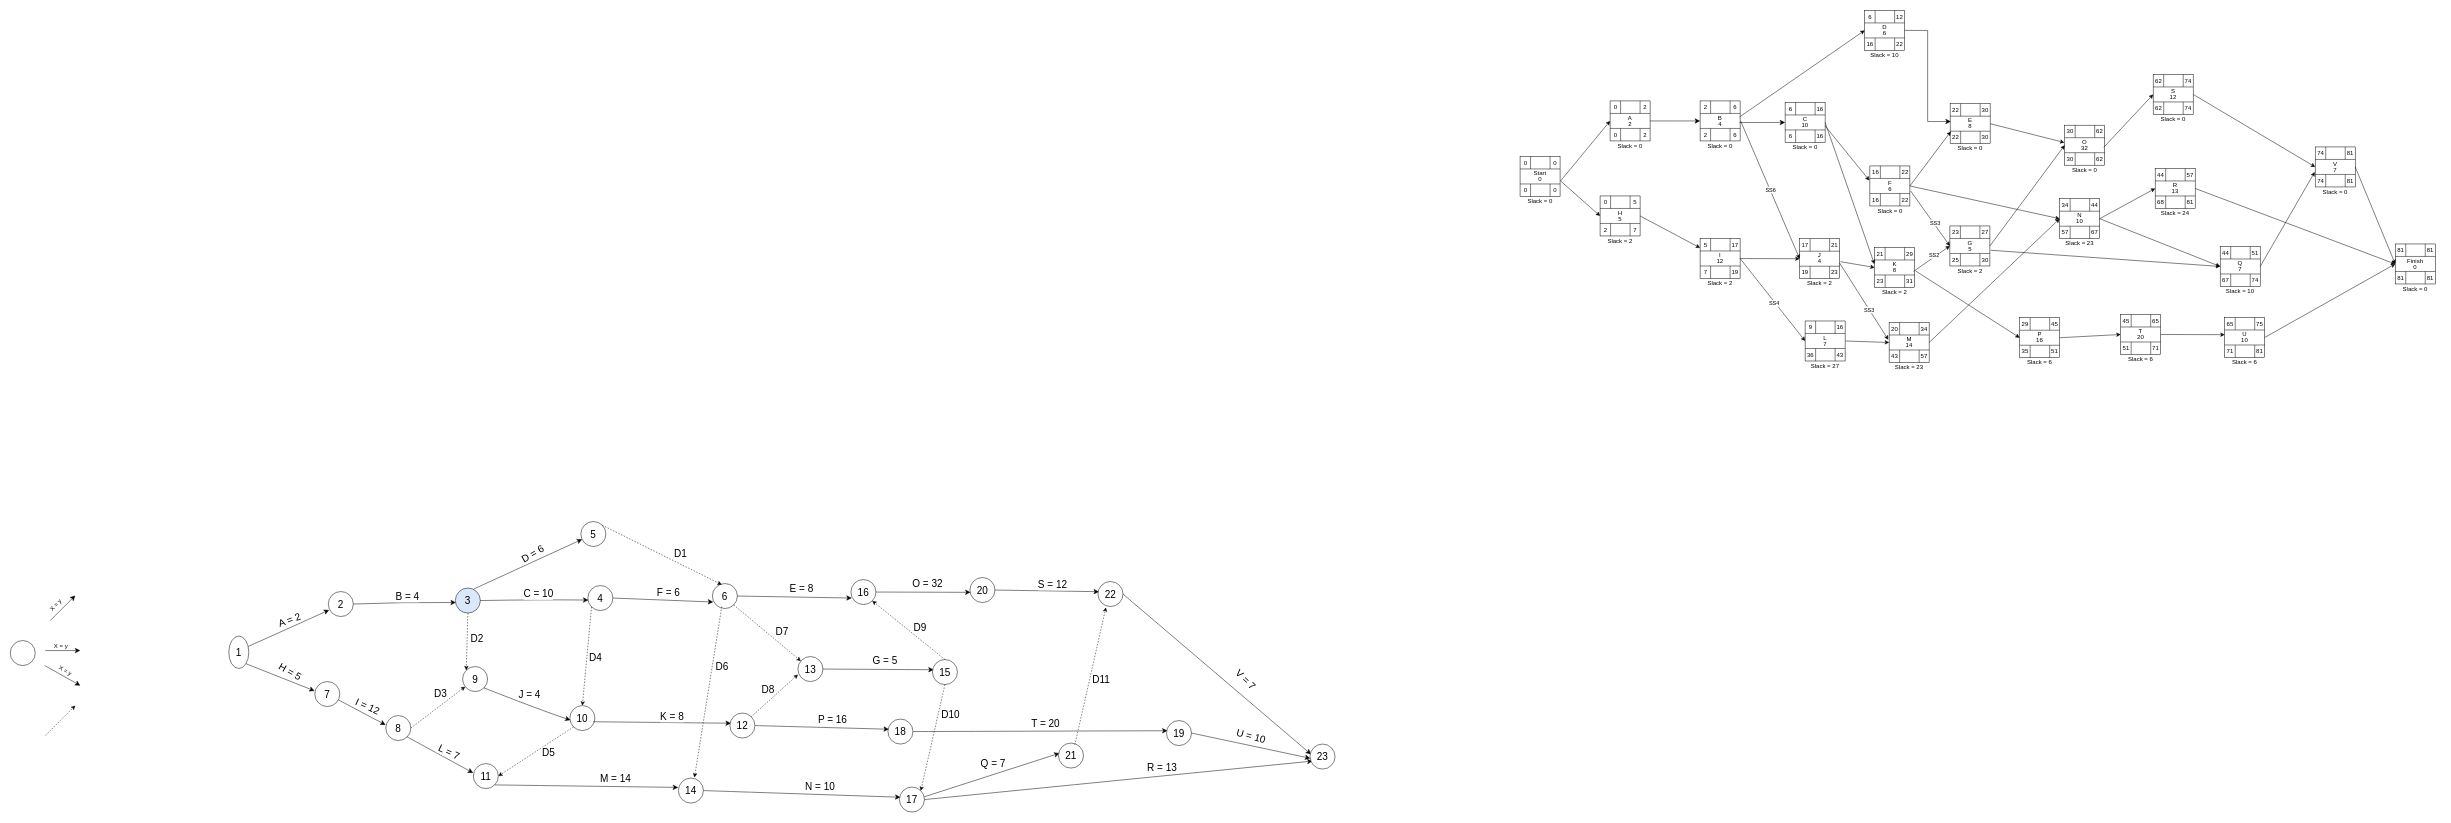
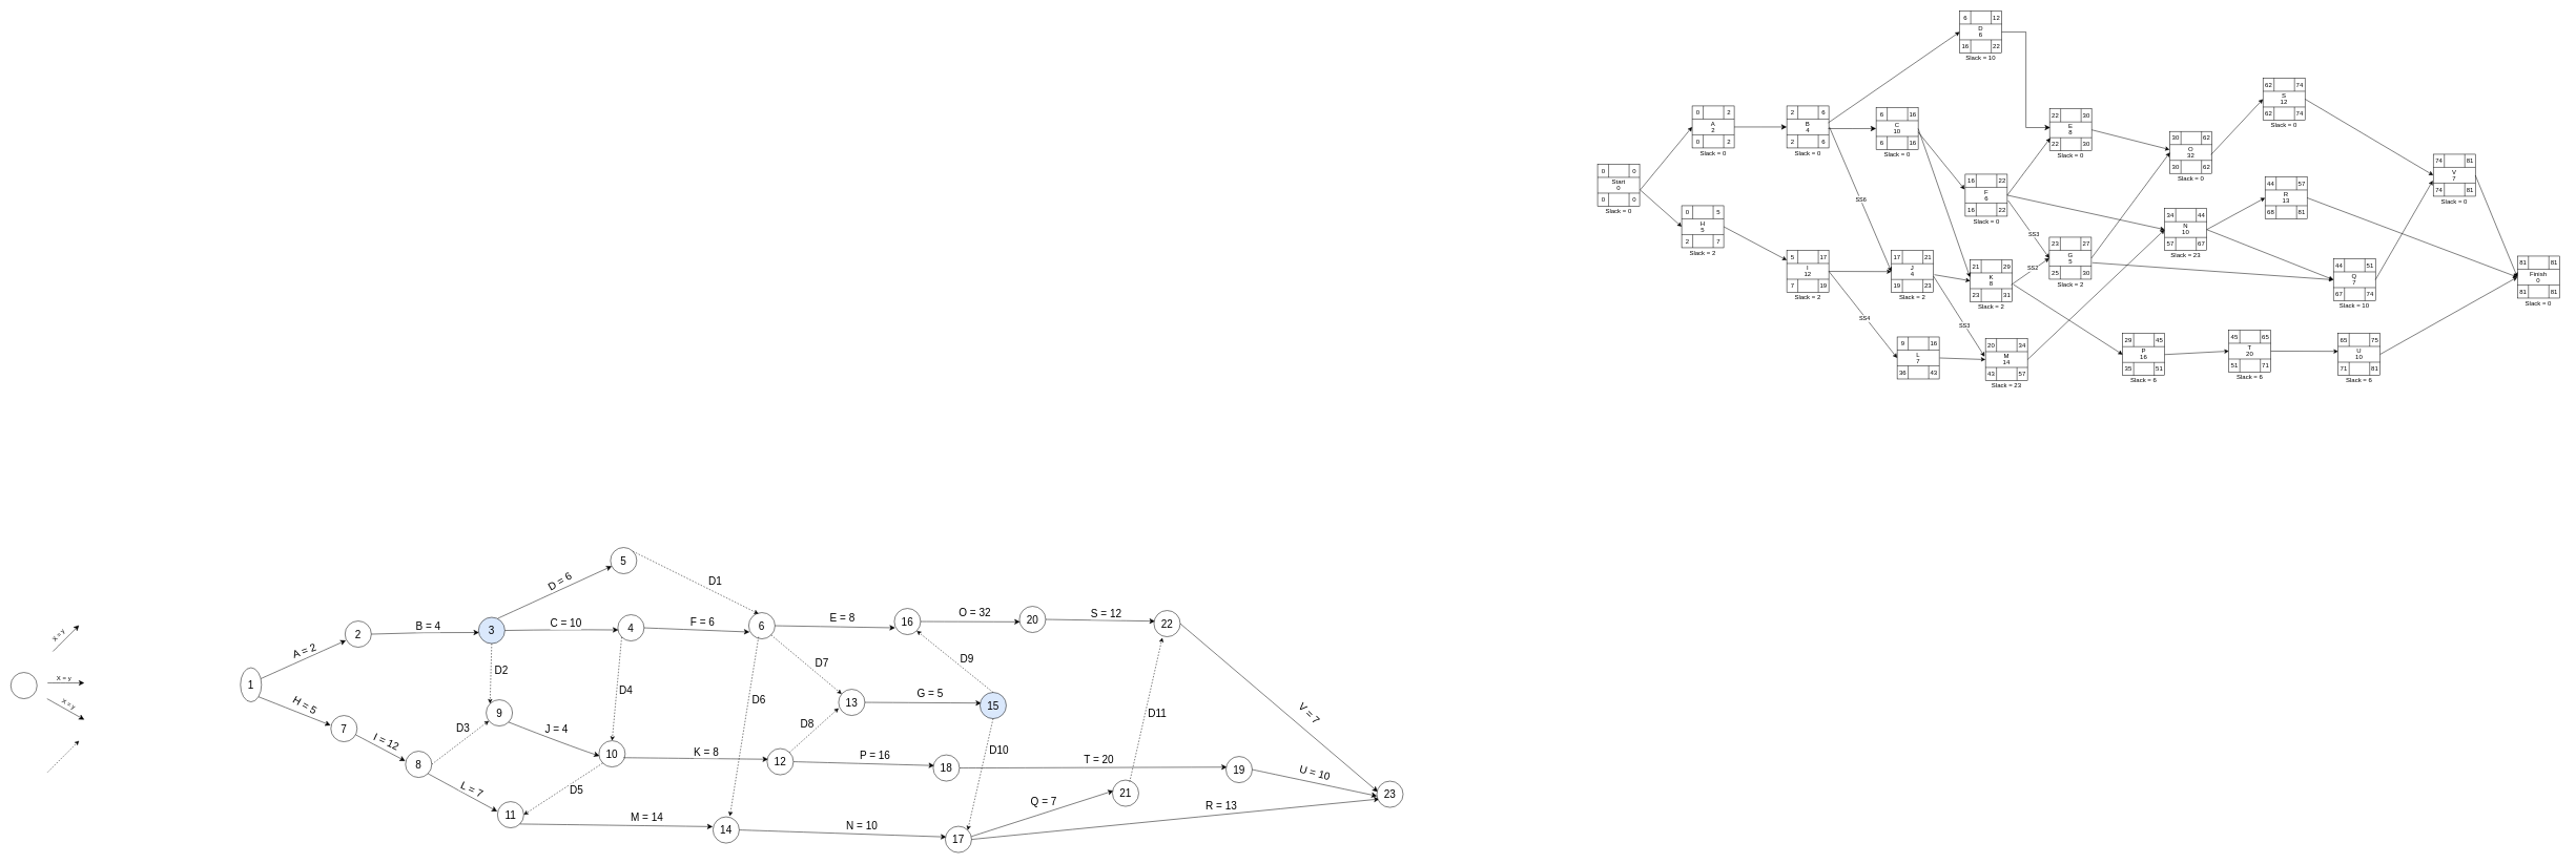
- <mxCell id="377" value="Slack = 24" style="text;html=1;align=center;verticalAlign=middle;whiteSpace=wrap;rounded=0;" parent="1" vertex="1"><mxGeometry x="4309" y="416" width="80" height="19" as="geometry" /></mxCell>
- <mxCell id="297" value="Slack = 27" style="text;html=1;align=center;verticalAlign=middle;whiteSpace=wrap;rounded=0;" parent="1" vertex="1"><mxGeometry x="3609" y="721" width="80" height="19" as="geometry" /></mxCell>
- <mxCell id="70" value="&lt;font style=&quot;font-size: 20px;&quot;&gt;15&lt;/font&gt;" style="ellipse;whiteSpace=wrap;html=1;aspect=fixed;" parent="1" vertex="1"><mxGeometry x="1864" y="1318" width="50" height="50" as="geometry" /></mxCell>
+ <mxCell id="70" value="&lt;font style=&quot;font-size: 20px;&quot;&gt;15&lt;/font&gt;" style="ellipse;whiteSpace=wrap;html=1;aspect=fixed;fillColor=#dae8fc;" parent="1" vertex="1"><mxGeometry x="1864" y="1318" width="50" height="50" as="geometry" /></mxCell>
